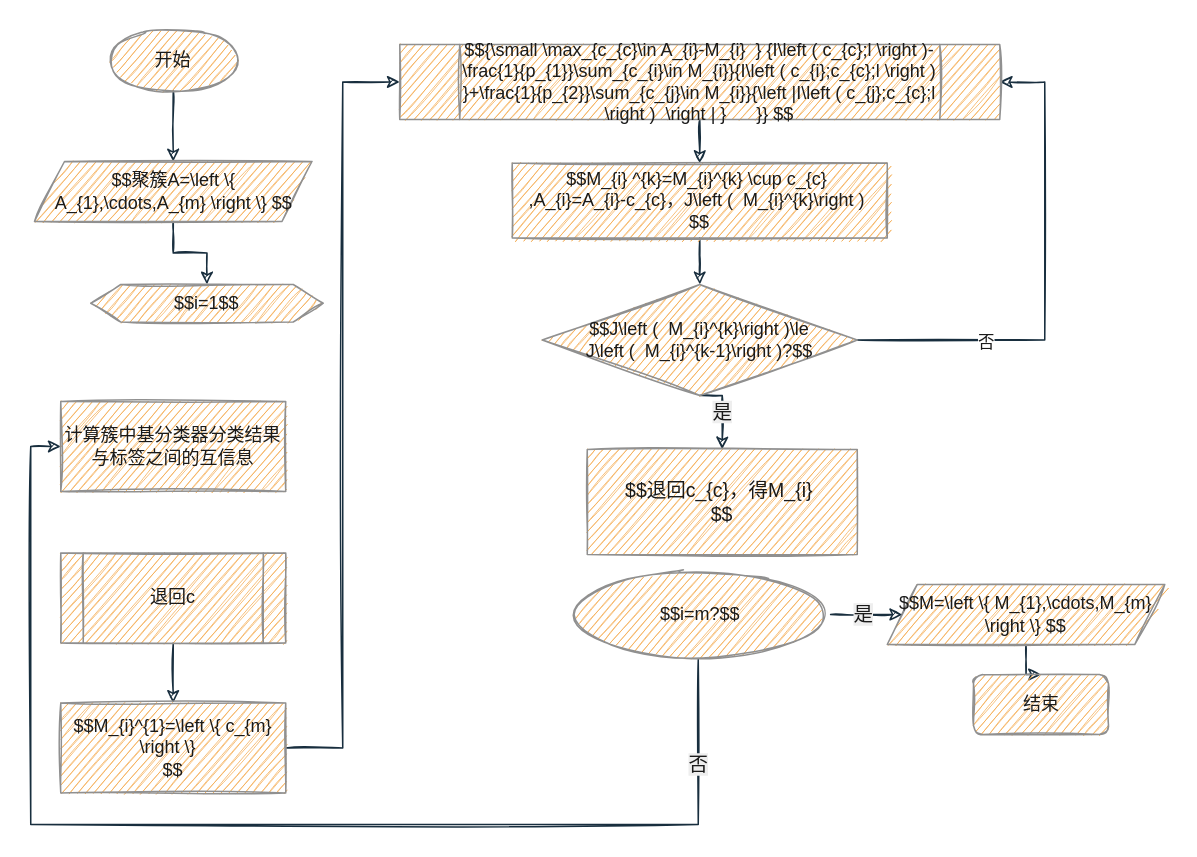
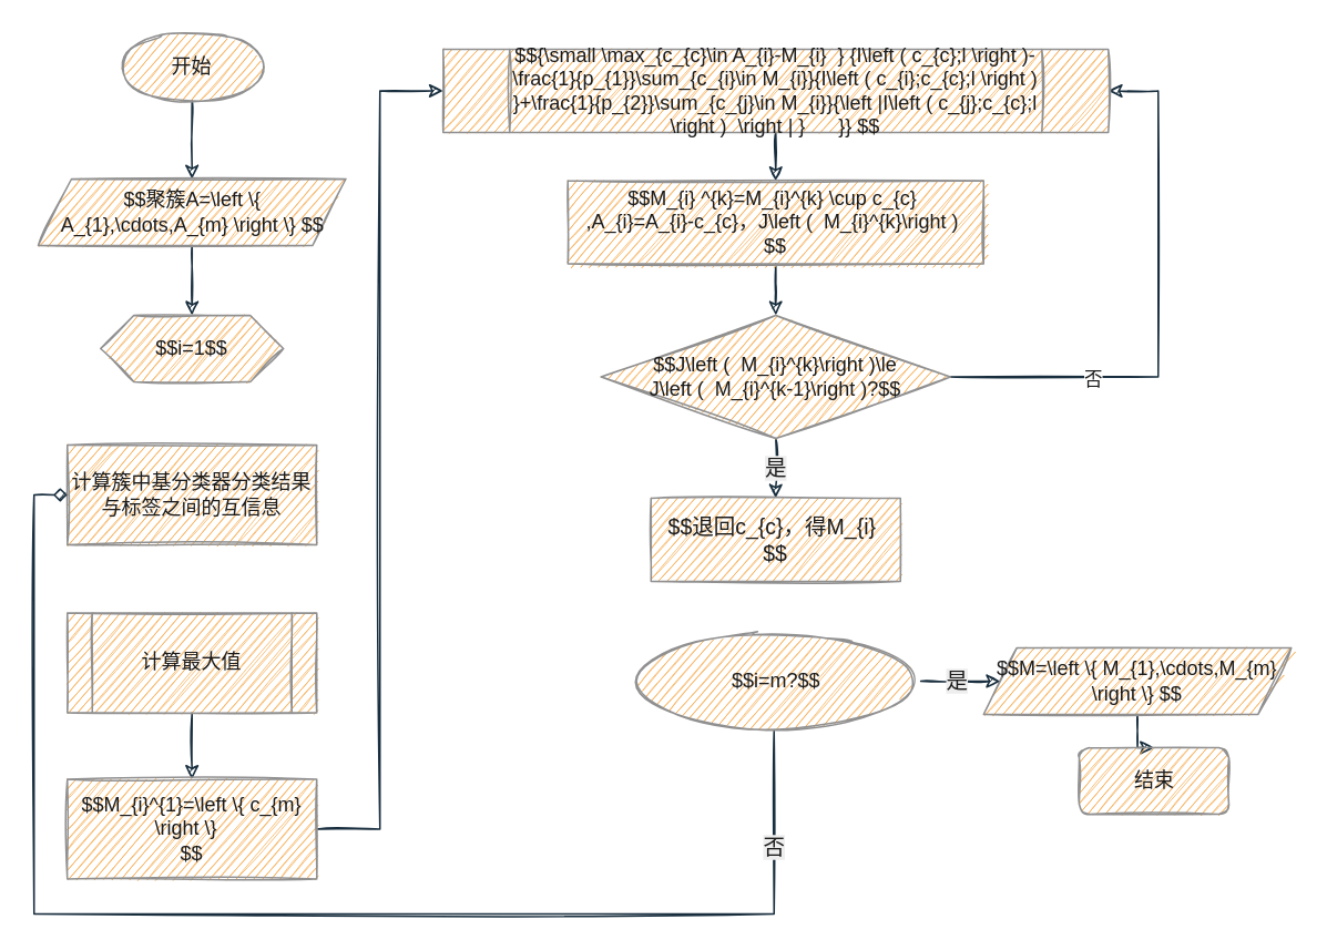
- <mxCell id="6" value="$$i=1$$" style="shape=hexagon;perimeter=hexagonPerimeter2;whiteSpace=wrap;html=1;fixedSize=1;rounded=0;sketch=1;fontColor=#1A1A1A;strokeColor=#909090;fillColor=#F5AB50;" vertex="1" parent="1"><mxGeometry x="60" y="189" width="155" height="25" as="geometry" /></mxCell>
+ <mxCell id="6" value="$$i=1$$" style="shape=hexagon;perimeter=hexagonPerimeter2;whiteSpace=wrap;html=1;fixedSize=1;rounded=0;sketch=1;fontColor=#1A1A1A;strokeColor=#909090;fillColor=#F5AB50;" vertex="1" parent="1"><mxGeometry x="60" y="189" width="110" height="40" as="geometry" /></mxCell>
- <mxCell id="23" value="否" style="edgeStyle=orthogonalEdgeStyle;rounded=0;orthogonalLoop=1;jettySize=auto;html=1;entryX=0;entryY=0.5;entryDx=0;entryDy=0;fontSize=13;labelBackgroundColor=#EEEEEE;strokeColor=#182E3E;fontColor=#1A1A1A;sketch=1;" edge="1" parent="1" source="25" target="13"><mxGeometry x="-0.83" relative="1" as="geometry"><Array as="points"><mxPoint x="465" y="549" /><mxPoint x="20" y="549" /><mxPoint x="20" y="297" /></Array><mxPoint as="offset" /></mxGeometry></mxCell>
+ <mxCell id="23" value="否" style="edgeStyle=orthogonalEdgeStyle;rounded=0;orthogonalLoop=1;jettySize=auto;html=1;entryX=0;entryY=0.5;entryDx=0;entryDy=0;fontSize=13;labelBackgroundColor=#EEEEEE;strokeColor=#182E3E;fontColor=#1A1A1A;sketch=1;endArrow=diamond;" edge="1" parent="1" source="25" target="13"><mxGeometry x="-0.83" relative="1" as="geometry"><Array as="points"><mxPoint x="465" y="549" /><mxPoint x="20" y="549" /><mxPoint x="20" y="297" /></Array><mxPoint as="offset" /></mxGeometry></mxCell>
- <mxCell id="20" value="&lt;font style=&quot;font-size: 13px;&quot; color=&quot;#1a1a1a&quot;&gt;$$退回c_{c}，得M_{i}&amp;nbsp;&lt;br&gt;$$&lt;/font&gt;" style="rounded=0;whiteSpace=wrap;html=1;fillColor=#F5AB50;strokeColor=#909090;fontColor=#1A1A1A;sketch=1;" vertex="1" parent="1"><mxGeometry x="391" y="299" width="180" height="70" as="geometry" /></mxCell>
+ <mxCell id="20" value="&lt;font style=&quot;font-size: 13px;&quot; color=&quot;#1a1a1a&quot;&gt;$$退回c_{c}，得M_{i}&amp;nbsp;&lt;br&gt;$$&lt;/font&gt;" style="rounded=0;whiteSpace=wrap;html=1;fillColor=#F5AB50;strokeColor=#909090;fontColor=#1A1A1A;sketch=1;" vertex="1" parent="1"><mxGeometry x="391" y="299" width="150" height="50" as="geometry" /></mxCell>
- <mxCell id="8" value="退回c" style="shape=process;whiteSpace=wrap;html=1;backgroundOutline=1;rounded=0;sketch=1;fontColor=#1A1A1A;strokeColor=#909090;fillColor=#F5AB50;" vertex="1" parent="1"><mxGeometry x="40" y="368" width="150" height="60" as="geometry" /></mxCell>
+ <mxCell id="8" value="计算最大值" style="shape=process;whiteSpace=wrap;html=1;backgroundOutline=1;rounded=0;sketch=1;fontColor=#1A1A1A;strokeColor=#909090;fillColor=#F5AB50;" vertex="1" parent="1"><mxGeometry x="40" y="368" width="150" height="60" as="geometry" /></mxCell>
